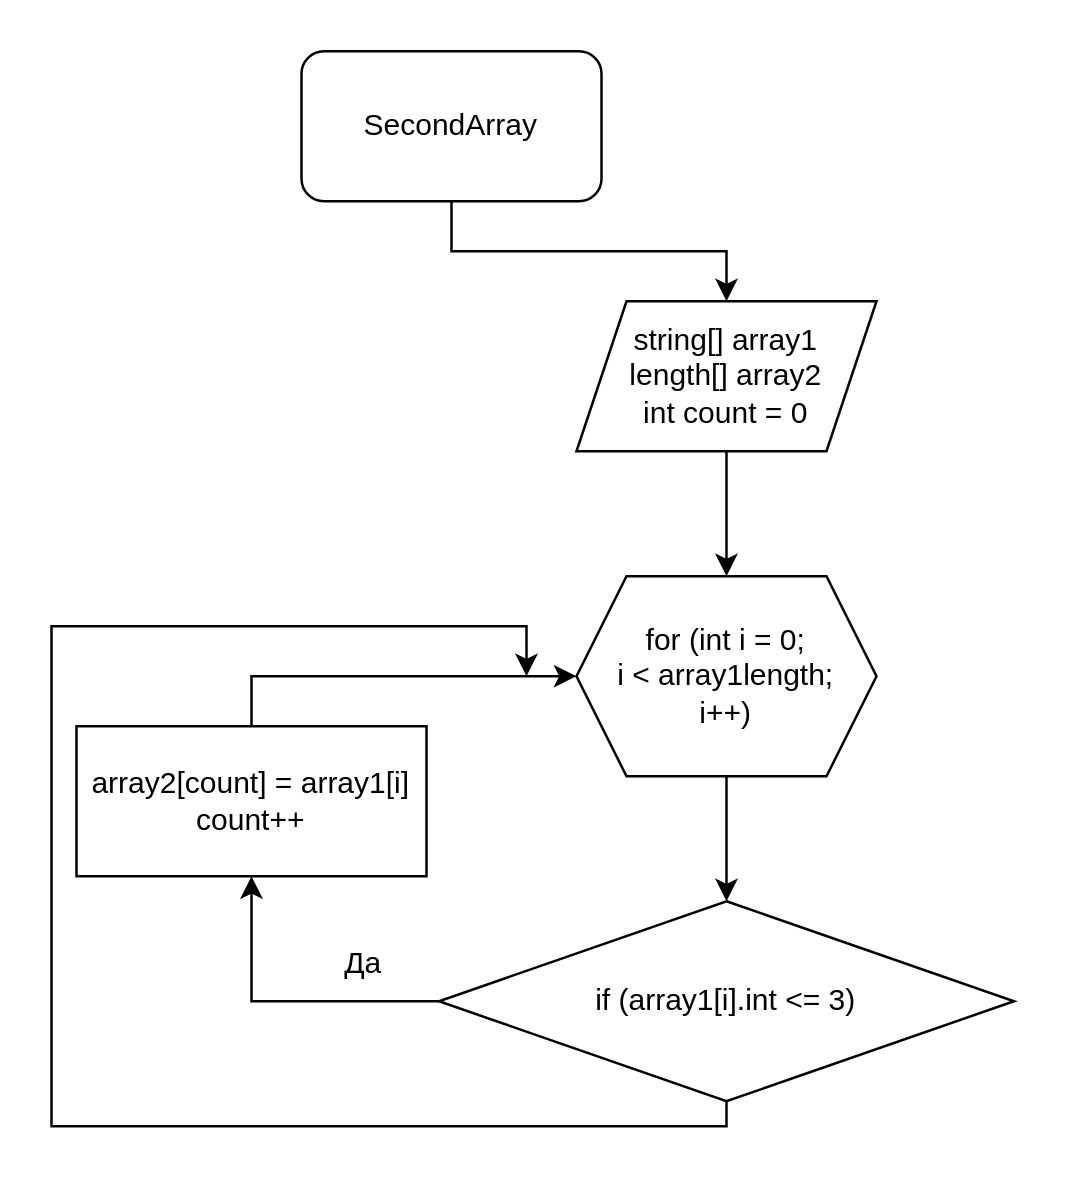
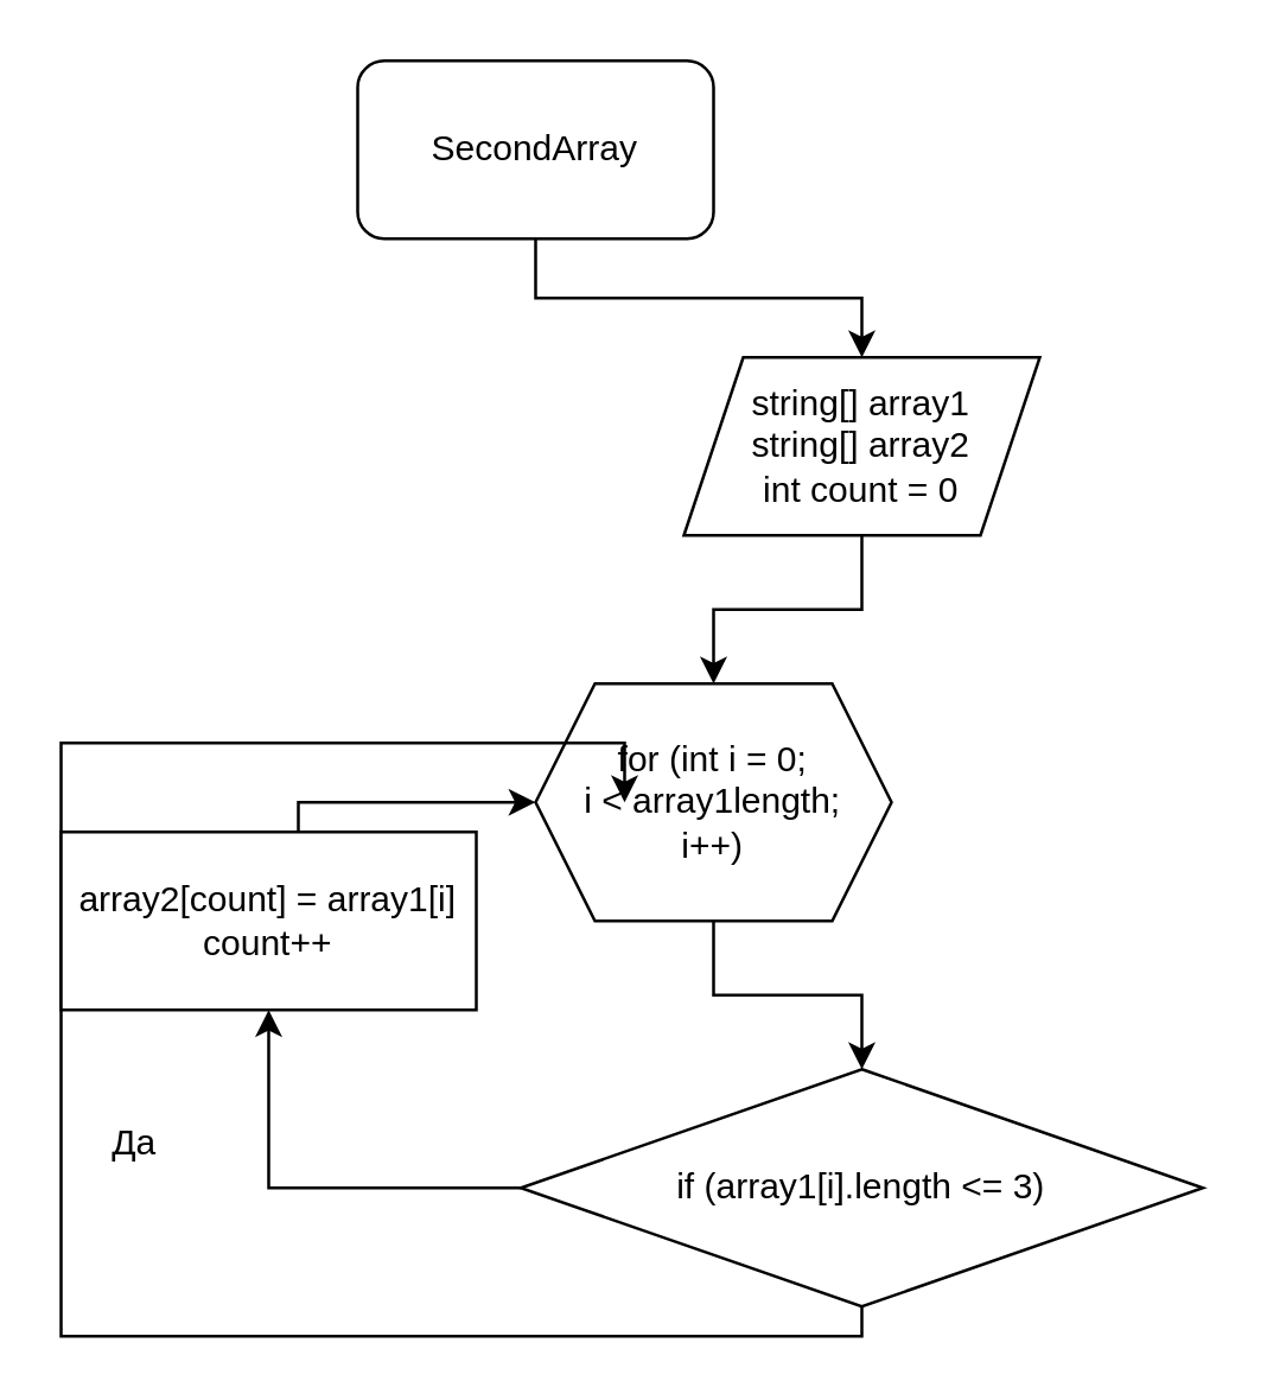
- <mxCell id="5" value="&lt;div&gt;string[] array1&lt;/div&gt;&lt;div&gt;length[] array2&lt;/div&gt;&lt;div&gt;int count = 0&lt;br&gt;&lt;/div&gt;" style="shape=parallelogram;perimeter=parallelogramPerimeter;whiteSpace=wrap;html=1;fixedSize=1;" vertex="1" parent="1"><mxGeometry x="230" y="120" width="120" height="60" as="geometry" /></mxCell>
+ <mxCell id="5" value="&lt;div&gt;string[] array1&lt;/div&gt;&lt;div&gt;string[] array2&lt;/div&gt;&lt;div&gt;int count = 0&lt;br&gt;&lt;/div&gt;" style="shape=parallelogram;perimeter=parallelogramPerimeter;whiteSpace=wrap;html=1;fixedSize=1;" vertex="1" parent="1"><mxGeometry x="230" y="120" width="120" height="60" as="geometry" /></mxCell>
- <mxCell id="7" value="&lt;div&gt;for (int i = 0; &lt;br&gt;&lt;/div&gt;&lt;div&gt;i &amp;lt; array1length;&lt;/div&gt;&lt;div&gt;i++)&lt;br&gt;&lt;/div&gt;" style="shape=hexagon;perimeter=hexagonPerimeter2;whiteSpace=wrap;html=1;fixedSize=1;" vertex="1" parent="1"><mxGeometry x="230" y="230" width="120" height="80" as="geometry" /></mxCell>
+ <mxCell id="7" value="&lt;div&gt;for (int i = 0; &lt;br&gt;&lt;/div&gt;&lt;div&gt;i &amp;lt; array1length;&lt;/div&gt;&lt;div&gt;i++)&lt;br&gt;&lt;/div&gt;" style="shape=hexagon;perimeter=hexagonPerimeter2;whiteSpace=wrap;html=1;fixedSize=1;" vertex="1" parent="1"><mxGeometry x="180" y="230" width="120" height="80" as="geometry" /></mxCell>
- <mxCell id="12" value="&lt;div&gt;array2[count] = array1[i] &lt;br&gt;&lt;/div&gt;&lt;div&gt;count++&lt;br&gt;&lt;/div&gt;" style="rounded=0;whiteSpace=wrap;html=1;" vertex="1" parent="1"><mxGeometry x="30" y="290" width="140" height="60" as="geometry" /></mxCell>
+ <mxCell id="12" value="&lt;div&gt;array2[count] = array1[i] &lt;br&gt;&lt;/div&gt;&lt;div&gt;count++&lt;br&gt;&lt;/div&gt;" style="rounded=0;whiteSpace=wrap;html=1;" vertex="1" parent="1"><mxGeometry x="20" y="280" width="140" height="60" as="geometry" /></mxCell>
- <mxCell id="13" value="Да" style="text;html=1;strokeColor=none;fillColor=none;align=center;verticalAlign=middle;whiteSpace=wrap;rounded=0;" vertex="1" parent="1"><mxGeometry x="115" y="370" width="60" height="30" as="geometry" /></mxCell>
+ <mxCell id="13" value="Да" style="text;html=1;strokeColor=none;fillColor=none;align=center;verticalAlign=middle;whiteSpace=wrap;rounded=0;" vertex="1" parent="1"><mxGeometry x="15" y="370" width="60" height="30" as="geometry" /></mxCell>
- <mxCell id="10" value="if (array1[i].int &amp;lt;= 3) " style="rhombus;whiteSpace=wrap;html=1;" vertex="1" parent="1"><mxGeometry x="175" y="360" width="230" height="80" as="geometry" /></mxCell>
+ <mxCell id="10" value="if (array1[i].length &amp;lt;= 3) " style="rhombus;whiteSpace=wrap;html=1;" vertex="1" parent="1"><mxGeometry x="175" y="360" width="230" height="80" as="geometry" /></mxCell>
